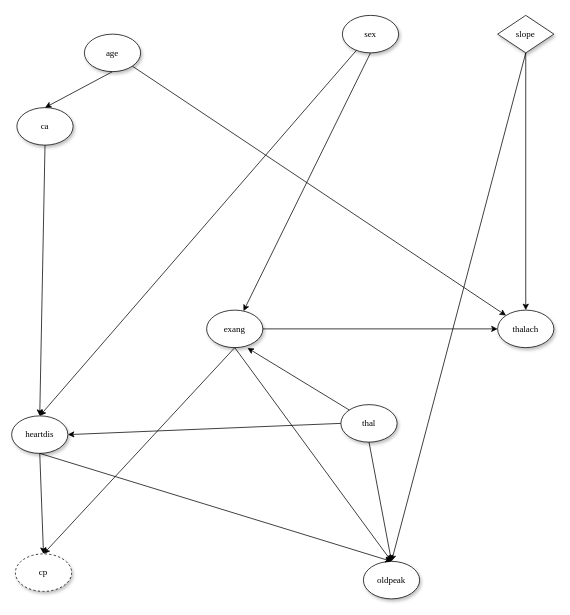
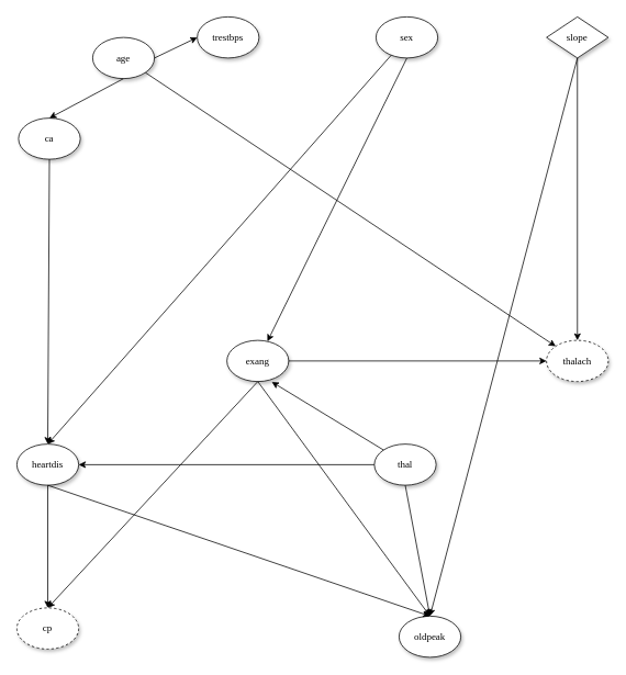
+ <mxCell id="6" value="trestbps" style="ellipse;whiteSpace=wrap;html=1;rounded=0;shadow=1;comic=0;labelBackgroundColor=none;strokeWidth=1;fontFamily=Verdana;fontSize=12;align=center;" parent="1" vertex="1"><mxGeometry x="239" y="20" width="75" height="50" as="geometry" /></mxCell>
+ <mxCell id="16" value="" style="endArrow=classic;html=1;rounded=0;exitX=1;exitY=0.5;exitDx=0;exitDy=0;entryX=0;entryY=0.5;entryDx=0;entryDy=0;" parent="1" source="3" target="6" edge="1"><mxGeometry width="50" height="50" relative="1" as="geometry"><mxPoint x="410" y="-8" as="sourcePoint" /><mxPoint x="475" y="472" as="targetPoint" /></mxGeometry></mxCell>
- <mxCell id="5" value="thalach" style="ellipse;whiteSpace=wrap;html=1;rounded=0;shadow=1;comic=0;labelBackgroundColor=none;strokeWidth=1;fontFamily=Verdana;fontSize=12;align=center;" parent="1" vertex="1"><mxGeometry x="663" y="413" width="75" height="50" as="geometry" /></mxCell>
+ <mxCell id="5" value="thalach" style="ellipse;whiteSpace=wrap;html=1;rounded=0;shadow=1;comic=0;labelBackgroundColor=none;strokeWidth=1;fontFamily=Verdana;fontSize=12;align=center;dashed=1;" parent="1" vertex="1"><mxGeometry x="663" y="413" width="75" height="50" as="geometry" /></mxCell>
- <mxCell id="2" value="heartdis" style="ellipse;whiteSpace=wrap;html=1;rounded=0;shadow=1;comic=0;labelBackgroundColor=none;strokeWidth=1;fontFamily=Verdana;fontSize=12;align=center;" parent="1" vertex="1"><mxGeometry x="15" y="554" width="75" height="50" as="geometry" /></mxCell>
+ <mxCell id="2" value="heartdis" style="ellipse;whiteSpace=wrap;html=1;rounded=0;shadow=1;comic=0;labelBackgroundColor=none;strokeWidth=1;fontFamily=Verdana;fontSize=12;align=center;" parent="1" vertex="1"><mxGeometry x="20" y="539" width="75" height="50" as="geometry" /></mxCell>
